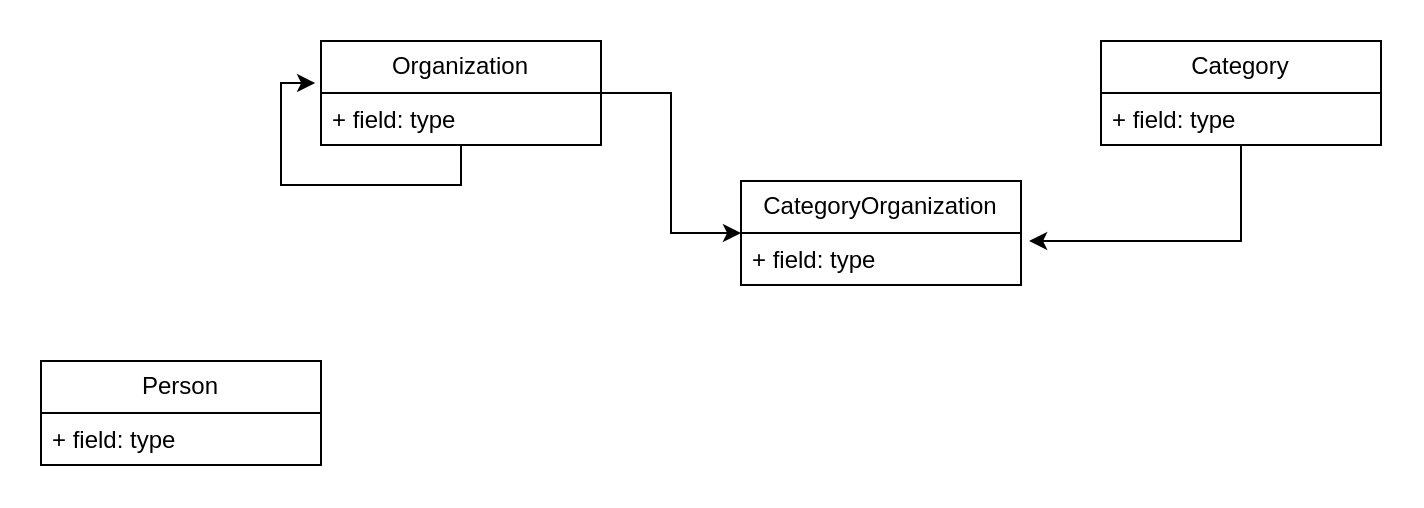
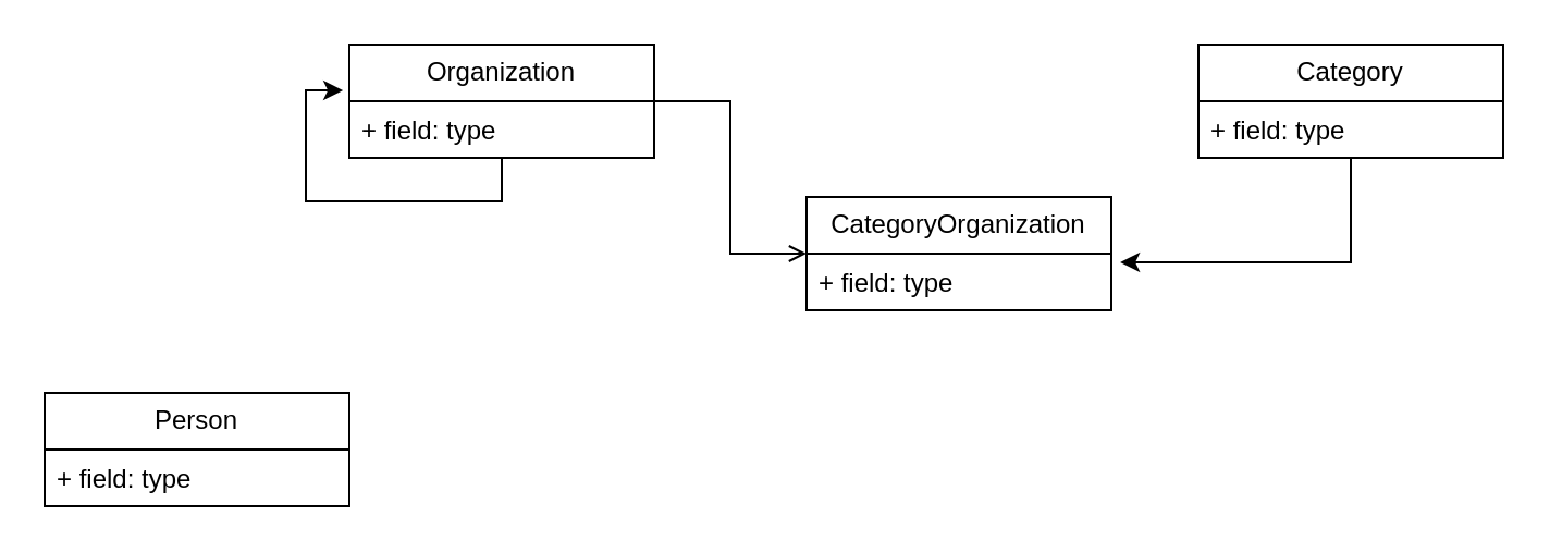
- <mxCell id="4" style="edgeStyle=orthogonalEdgeStyle;rounded=0;orthogonalLoop=1;jettySize=auto;html=1;entryX=0;entryY=0.5;entryDx=0;entryDy=0;" edge="1" parent="1" source="5" target="8"><mxGeometry relative="1" as="geometry" /></mxCell>
+ <mxCell id="4" style="edgeStyle=orthogonalEdgeStyle;rounded=0;orthogonalLoop=1;jettySize=auto;html=1;entryX=0;entryY=0.5;entryDx=0;entryDy=0;endArrow=open;" edge="1" parent="1" source="5" target="8"><mxGeometry relative="1" as="geometry" /></mxCell>
